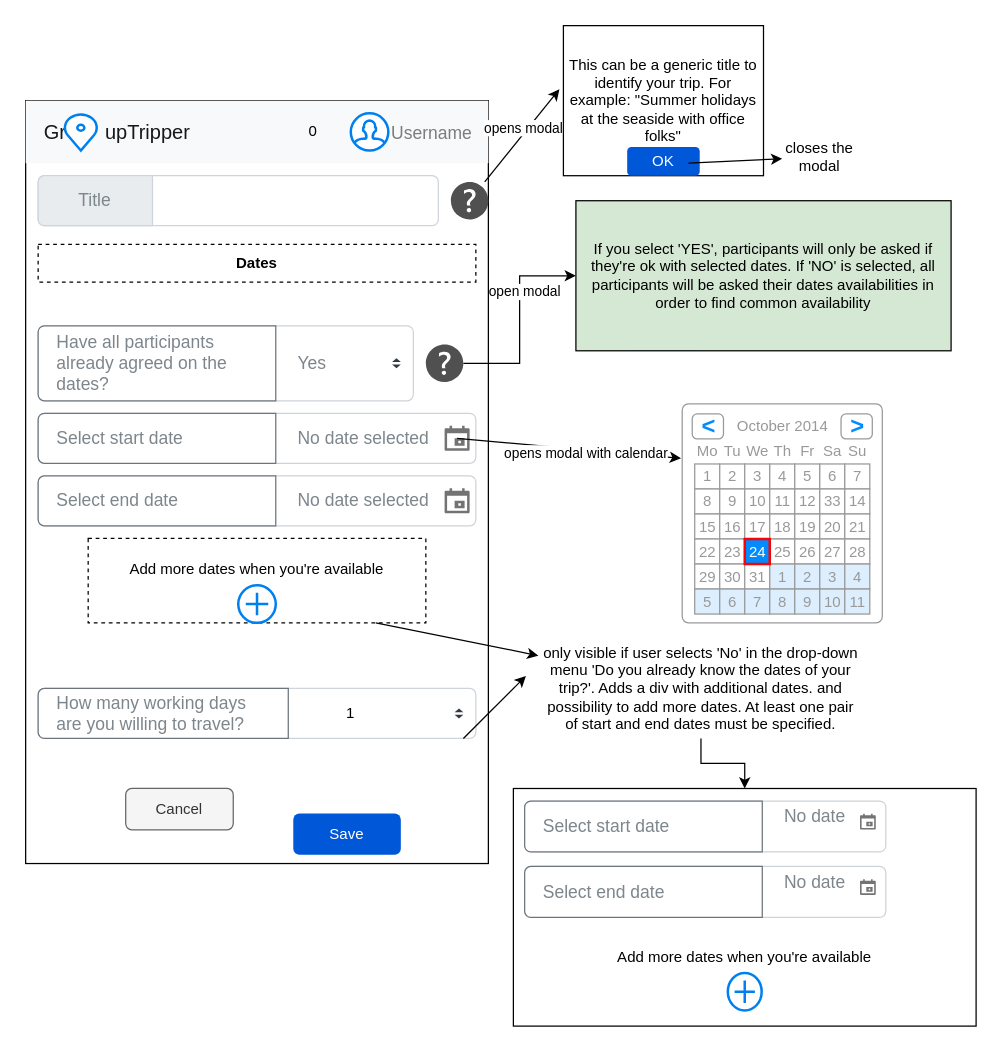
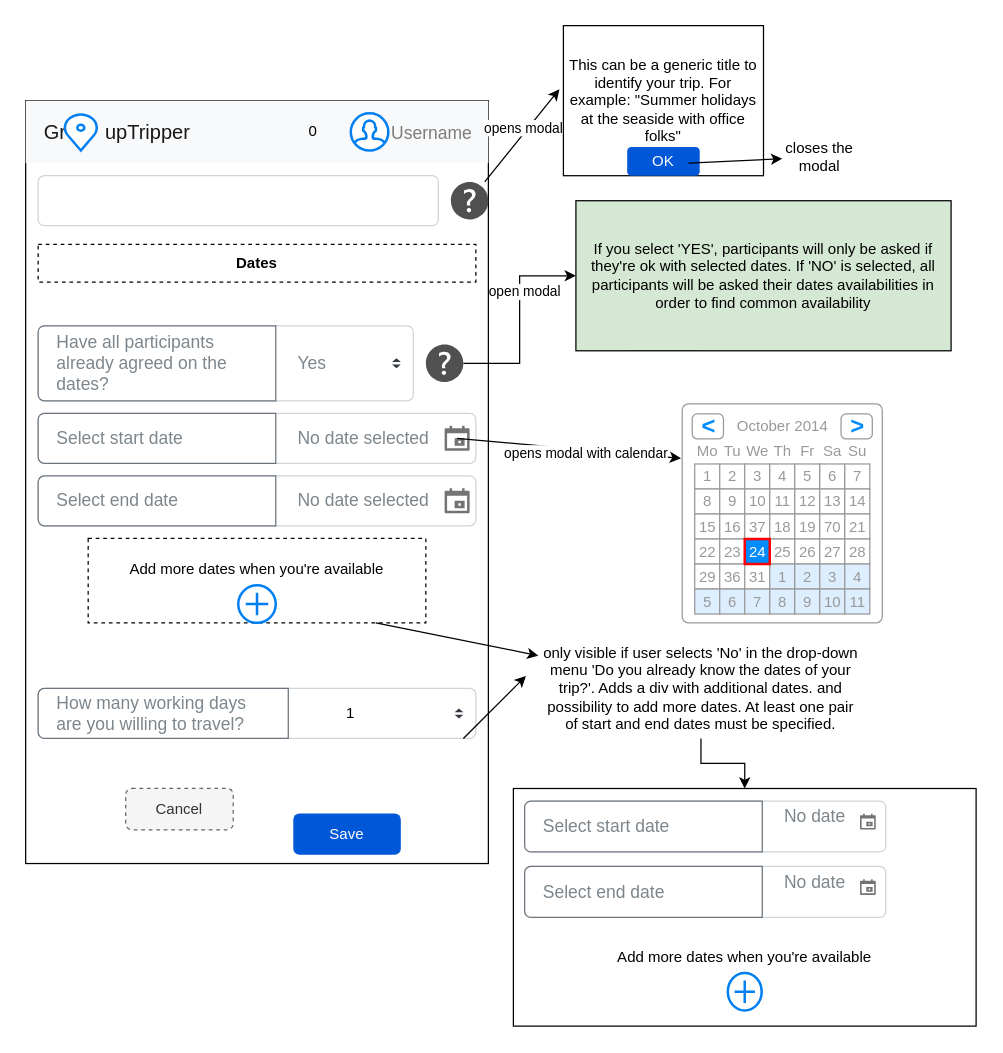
- <mxCell id="102" value="Title" style="html=1;shadow=0;dashed=0;shape=mxgraph.bootstrap.leftButton;strokeColor=inherit;gradientColor=inherit;fontColor=inherit;fillColor=#E9ECEF;rSize=5;perimeter=none;whiteSpace=wrap;resizeHeight=1;fontSize=14;" vertex="1" parent="101"><mxGeometry width="91.429" height="40" as="geometry" /></mxCell>
- <mxCell id="39" value="33" style="strokeWidth=1;shadow=0;dashed=0;align=center;html=1;shape=mxgraph.mockup.forms.rrect;rSize=0;strokeColor=#999999;fontColor=#999999;" vertex="1" parent="16"><mxGeometry x="110" y="68" width="20" height="20" as="geometry" /></mxCell>
+ <mxCell id="39" value="13" style="strokeWidth=1;shadow=0;dashed=0;align=center;html=1;shape=mxgraph.mockup.forms.rrect;rSize=0;strokeColor=#999999;fontColor=#999999;" vertex="1" parent="16"><mxGeometry x="110" y="68" width="20" height="20" as="geometry" /></mxCell>
- <mxCell id="43" value="17" style="strokeWidth=1;shadow=0;dashed=0;align=center;html=1;shape=mxgraph.mockup.forms.rrect;rSize=0;strokeColor=#999999;fontColor=#999999;" vertex="1" parent="16"><mxGeometry x="50" y="88" width="20" height="20" as="geometry" /></mxCell>
+ <mxCell id="43" value="37" style="strokeWidth=1;shadow=0;dashed=0;align=center;html=1;shape=mxgraph.mockup.forms.rrect;rSize=0;strokeColor=#999999;fontColor=#999999;" vertex="1" parent="16"><mxGeometry x="50" y="88" width="20" height="20" as="geometry" /></mxCell>
- <mxCell id="46" value="20" style="strokeWidth=1;shadow=0;dashed=0;align=center;html=1;shape=mxgraph.mockup.forms.rrect;rSize=0;strokeColor=#999999;fontColor=#999999;" vertex="1" parent="16"><mxGeometry x="110" y="88" width="20" height="20" as="geometry" /></mxCell>
+ <mxCell id="46" value="70" style="strokeWidth=1;shadow=0;dashed=0;align=center;html=1;shape=mxgraph.mockup.forms.rrect;rSize=0;strokeColor=#999999;fontColor=#999999;" vertex="1" parent="16"><mxGeometry x="110" y="88" width="20" height="20" as="geometry" /></mxCell>
- <mxCell id="55" value="30" style="strokeWidth=1;shadow=0;dashed=0;align=center;html=1;shape=mxgraph.mockup.forms.rrect;rSize=0;strokeColor=#999999;fontColor=#999999;" vertex="1" parent="16"><mxGeometry x="30" y="128" width="20" height="20" as="geometry" /></mxCell>
+ <mxCell id="55" value="36" style="strokeWidth=1;shadow=0;dashed=0;align=center;html=1;shape=mxgraph.mockup.forms.rrect;rSize=0;strokeColor=#999999;fontColor=#999999;" vertex="1" parent="16"><mxGeometry x="30" y="128" width="20" height="20" as="geometry" /></mxCell>
- <mxCell id="106" value="Cancel" style="rounded=1;fillColor=#f5f5f5;strokeColor=#666666;html=1;whiteSpace=wrap;fontColor=#333333;align=center;verticalAlign=middle;fontStyle=0;fontSize=12;sketch=0;" vertex="1" parent="1"><mxGeometry x="100" y="630" width="86" height="33" as="geometry" /></mxCell>
+ <mxCell id="106" value="Cancel" style="rounded=1;fillColor=#f5f5f5;strokeColor=#666666;html=1;whiteSpace=wrap;fontColor=#333333;align=center;verticalAlign=middle;fontStyle=0;fontSize=12;sketch=0;dashed=1;" vertex="1" parent="1"><mxGeometry x="100" y="630" width="86" height="33" as="geometry" /></mxCell>
